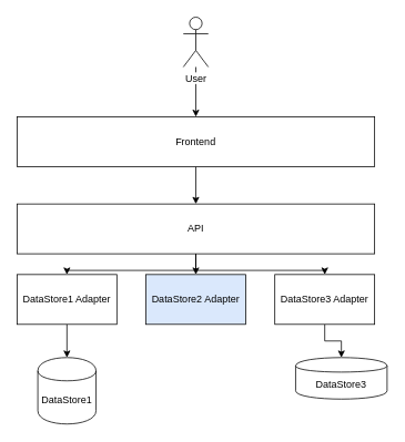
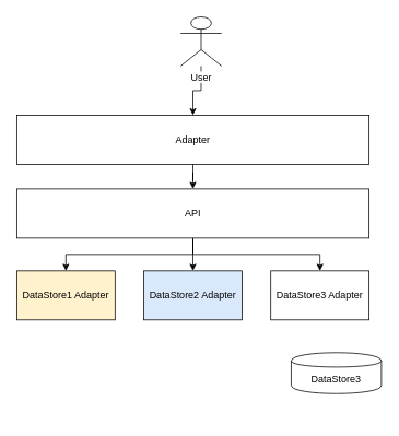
- <mxCell id="3" value="User" style="shape=umlActor;verticalLabelPosition=bottom;labelBackgroundColor=#ffffff;verticalAlign=top;html=1;outlineConnect=0;" parent="1" vertex="1"><mxGeometry x="220" y="20" width="30" height="60" as="geometry" /></mxCell>
+ <mxCell id="3" value="User" style="shape=umlActor;verticalLabelPosition=bottom;labelBackgroundColor=#ffffff;verticalAlign=top;html=1;outlineConnect=0;" parent="1" vertex="1"><mxGeometry x="220" y="20" width="50" height="60" as="geometry" /></mxCell>
- <mxCell id="5" value="Frontend" style="rounded=0;whiteSpace=wrap;html=1;" parent="1" vertex="1"><mxGeometry x="20" y="140" width="430" height="60" as="geometry" /></mxCell>
+ <mxCell id="5" value="Adapter" style="rounded=0;whiteSpace=wrap;html=1;" parent="1" vertex="1"><mxGeometry x="20" y="140" width="430" height="60" as="geometry" /></mxCell>
- <mxCell id="9" value="API" style="rounded=0;whiteSpace=wrap;html=1;" parent="1" vertex="1"><mxGeometry x="20" y="245" width="430" height="60" as="geometry" /></mxCell>
+ <mxCell id="9" value="API" style="rounded=0;whiteSpace=wrap;html=1;" parent="1" vertex="1"><mxGeometry x="20" y="230" width="430" height="60" as="geometry" /></mxCell>
- <mxCell id="11" value="DataStore1 Adapter" style="rounded=0;whiteSpace=wrap;html=1;" parent="1" vertex="1"><mxGeometry x="20" y="330" width="120" height="60" as="geometry" /></mxCell>
+ <mxCell id="11" value="DataStore1 Adapter" style="rounded=0;whiteSpace=wrap;html=1;fillColor=#fff2cc;" parent="1" vertex="1"><mxGeometry x="20" y="330" width="120" height="60" as="geometry" /></mxCell>
- <mxCell id="10" style="edgeStyle=orthogonalEdgeStyle;rounded=0;orthogonalLoop=1;jettySize=auto;html=1;" parent="1" source="11" target="12" edge="1"><mxGeometry relative="1" as="geometry" /></mxCell>
- <mxCell id="15" style="edgeStyle=orthogonalEdgeStyle;rounded=0;orthogonalLoop=1;jettySize=auto;html=1;entryX=0.5;entryY=0;entryDx=0;entryDy=0;" parent="1" source="16" target="13" edge="1"><mxGeometry relative="1" as="geometry" /></mxCell>
- <mxCell id="12" value="DataStore1" style="shape=cylinder;whiteSpace=wrap;html=1;boundedLbl=1;backgroundOutline=1;" parent="1" vertex="1"><mxGeometry x="45" y="430" width="70" height="80" as="geometry" /></mxCell>
